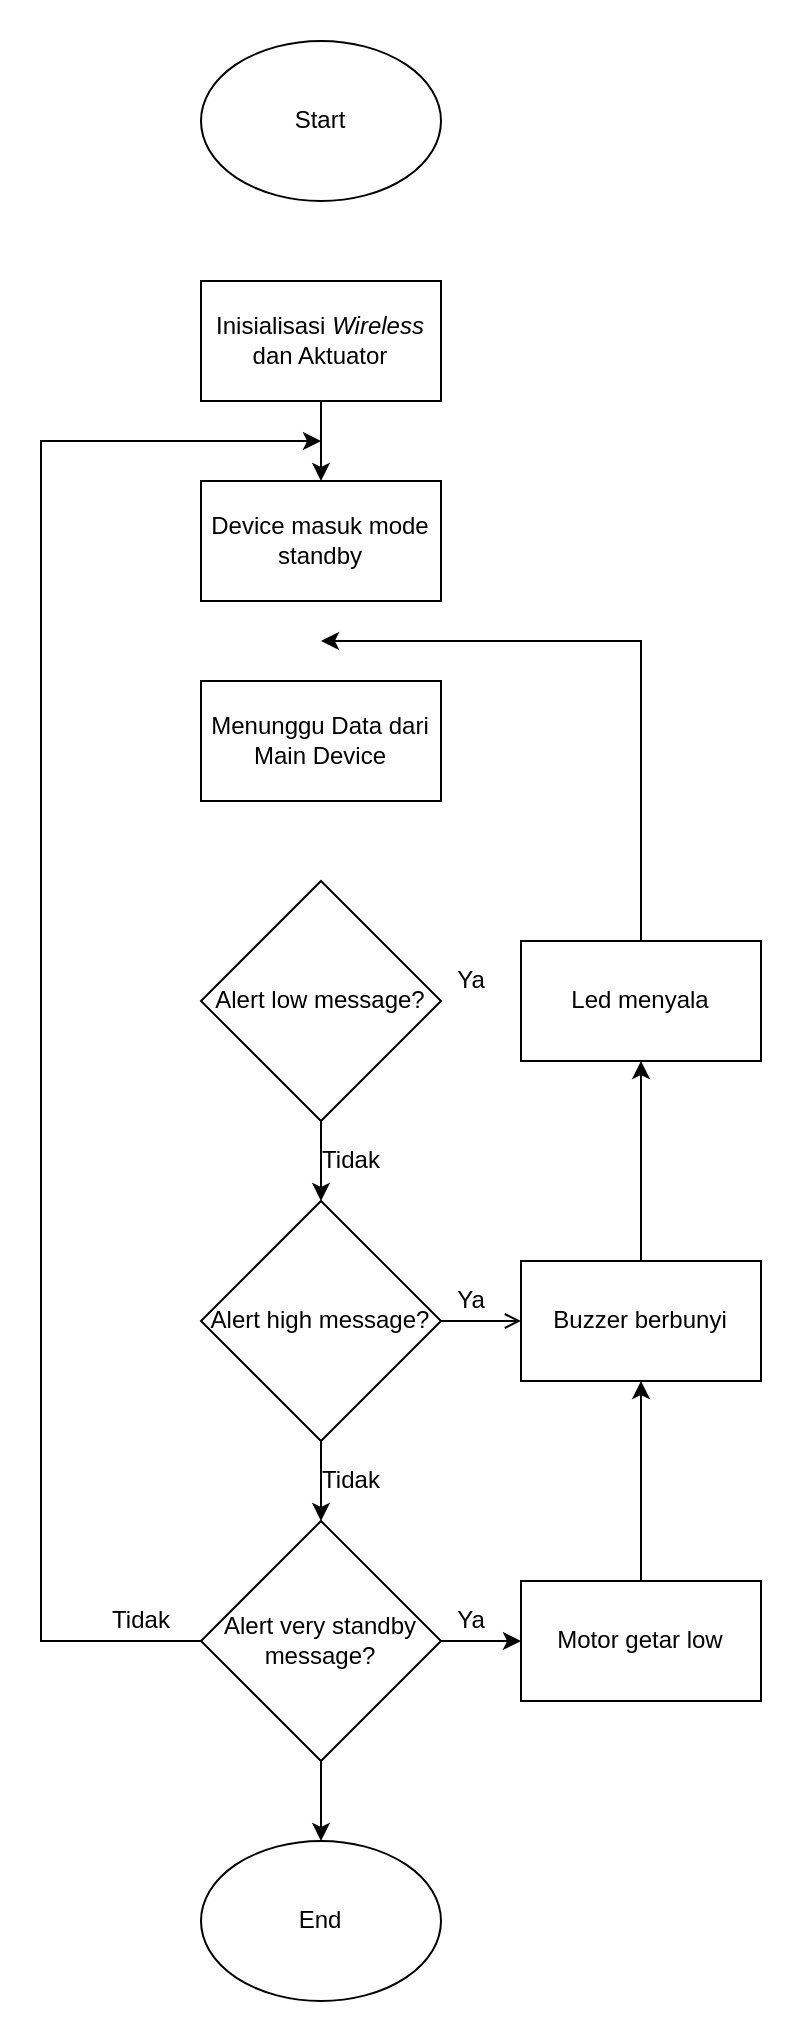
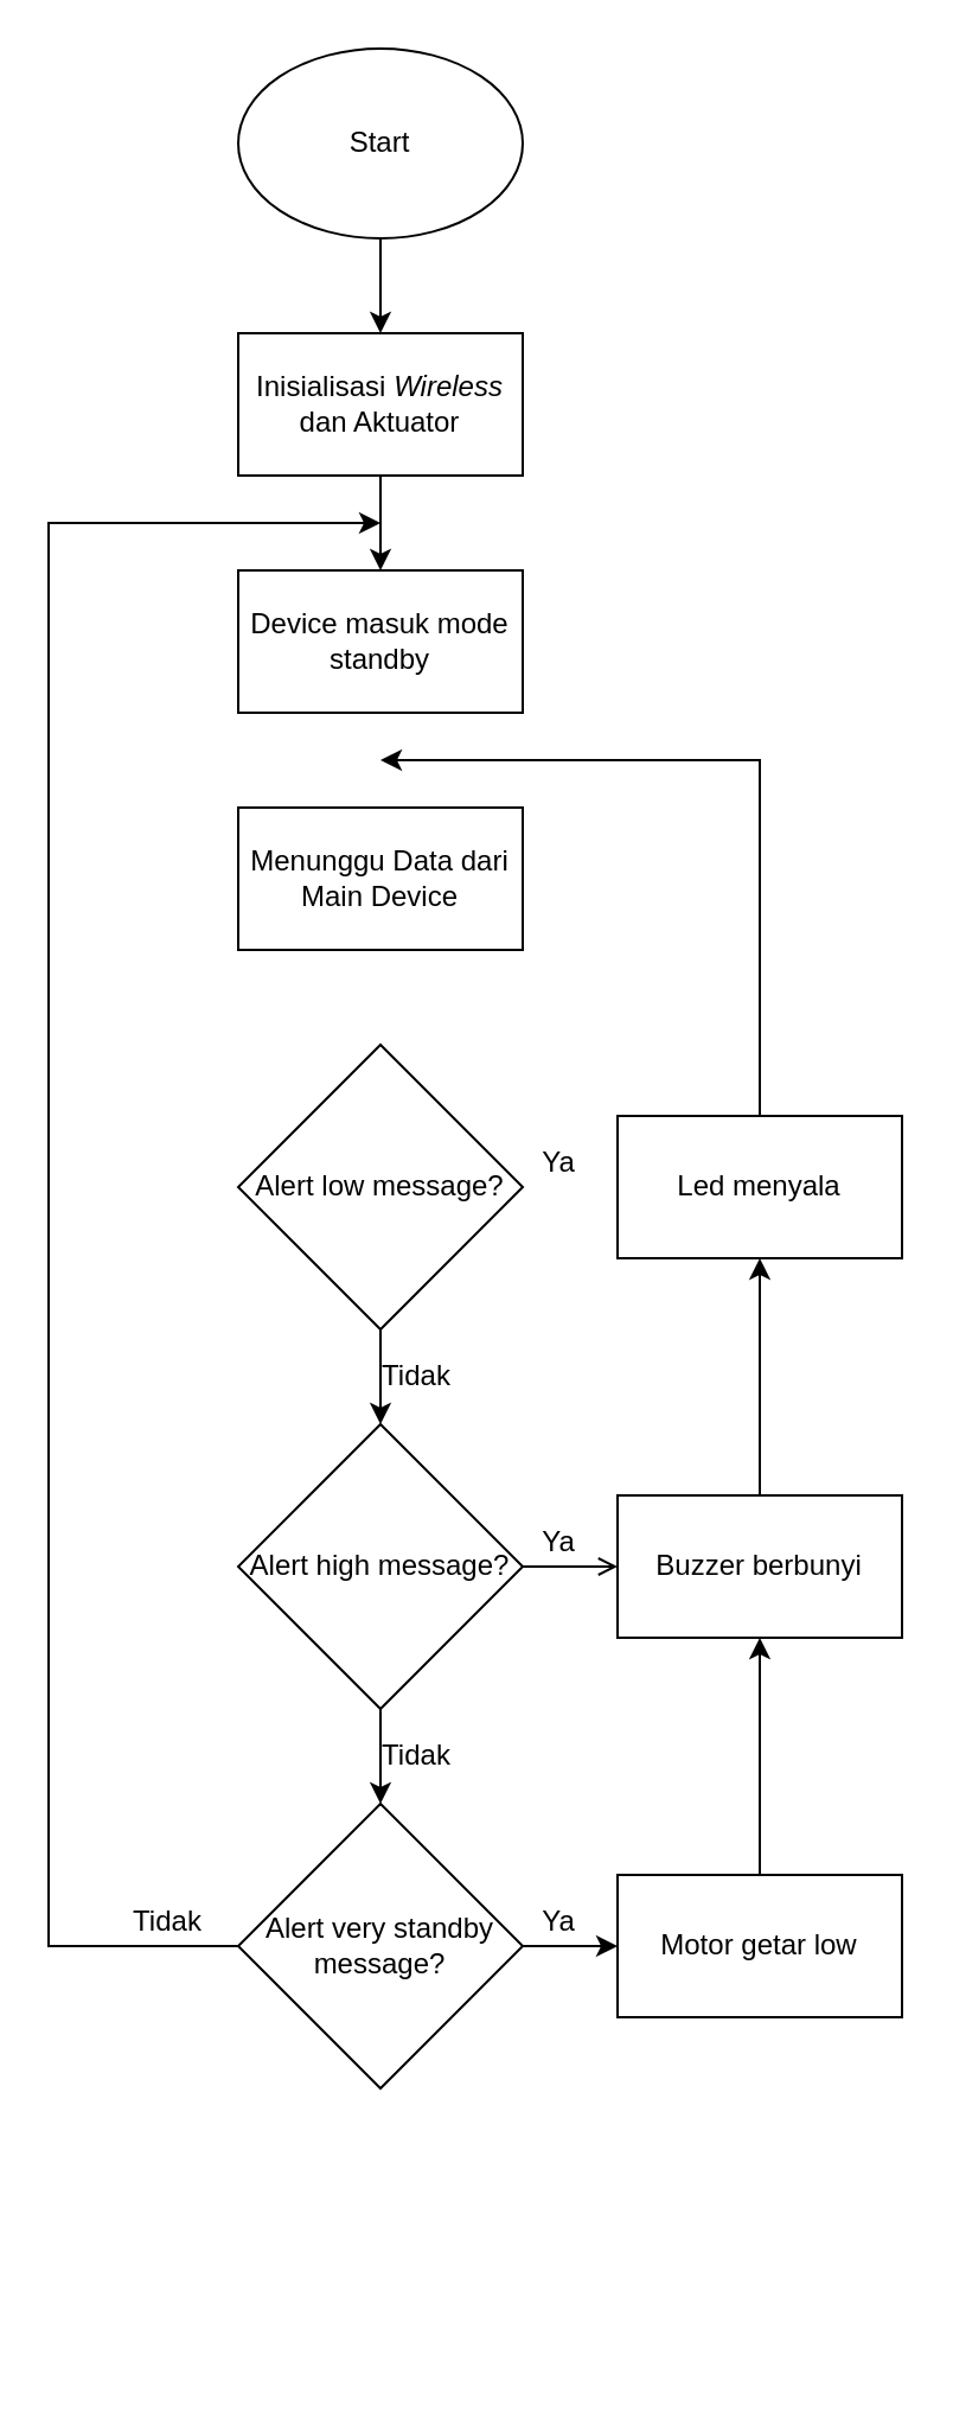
+ <mxCell id="2" style="edgeStyle=orthogonalEdgeStyle;rounded=0;orthogonalLoop=1;jettySize=auto;html=1;exitX=0.5;exitY=1;exitDx=0;exitDy=0;entryX=0.5;entryY=0;entryDx=0;entryDy=0;" parent="1" source="3" target="5" edge="1"><mxGeometry relative="1" as="geometry" /></mxCell>
- <mxCell id="18" style="edgeStyle=orthogonalEdgeStyle;rounded=0;orthogonalLoop=1;jettySize=auto;html=1;exitX=0.5;exitY=1;exitDx=0;exitDy=0;entryX=0.5;entryY=0;entryDx=0;entryDy=0;" parent="1" source="20" target="23" edge="1"><mxGeometry relative="1" as="geometry" /></mxCell>
- <mxCell id="23" value="End" style="ellipse;whiteSpace=wrap;html=1;" parent="1" vertex="1"><mxGeometry x="100" y="920" width="120" height="80" as="geometry" /></mxCell>
